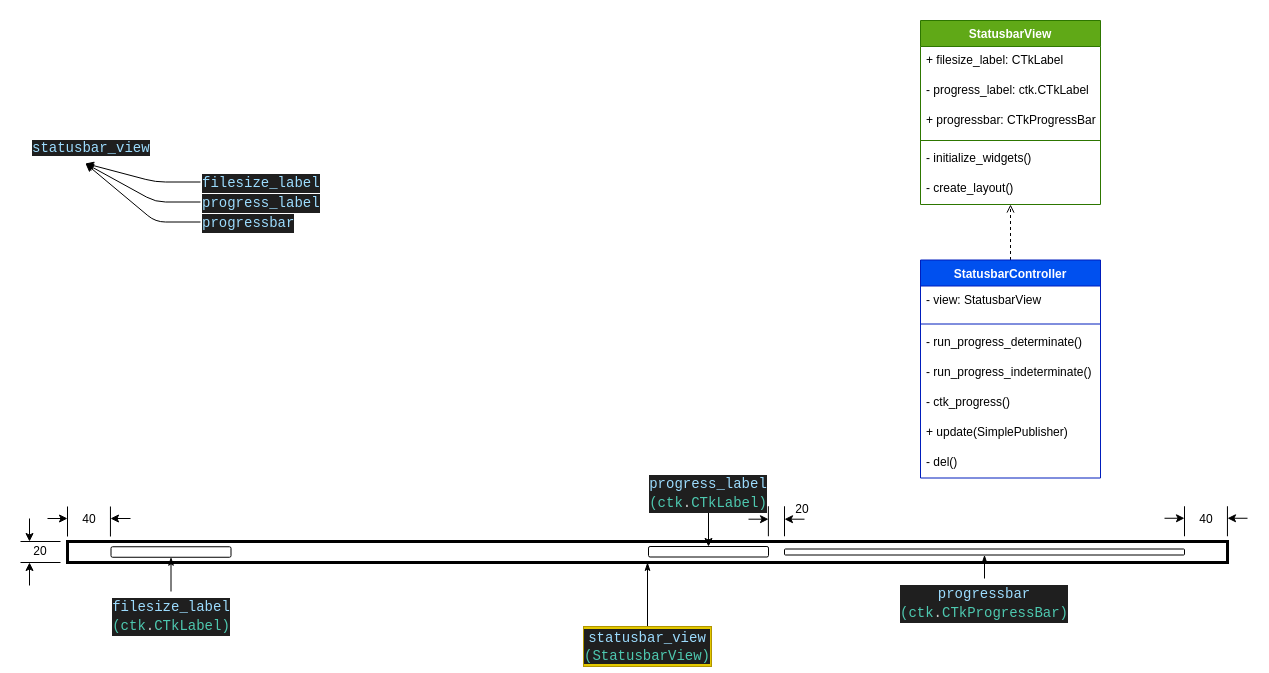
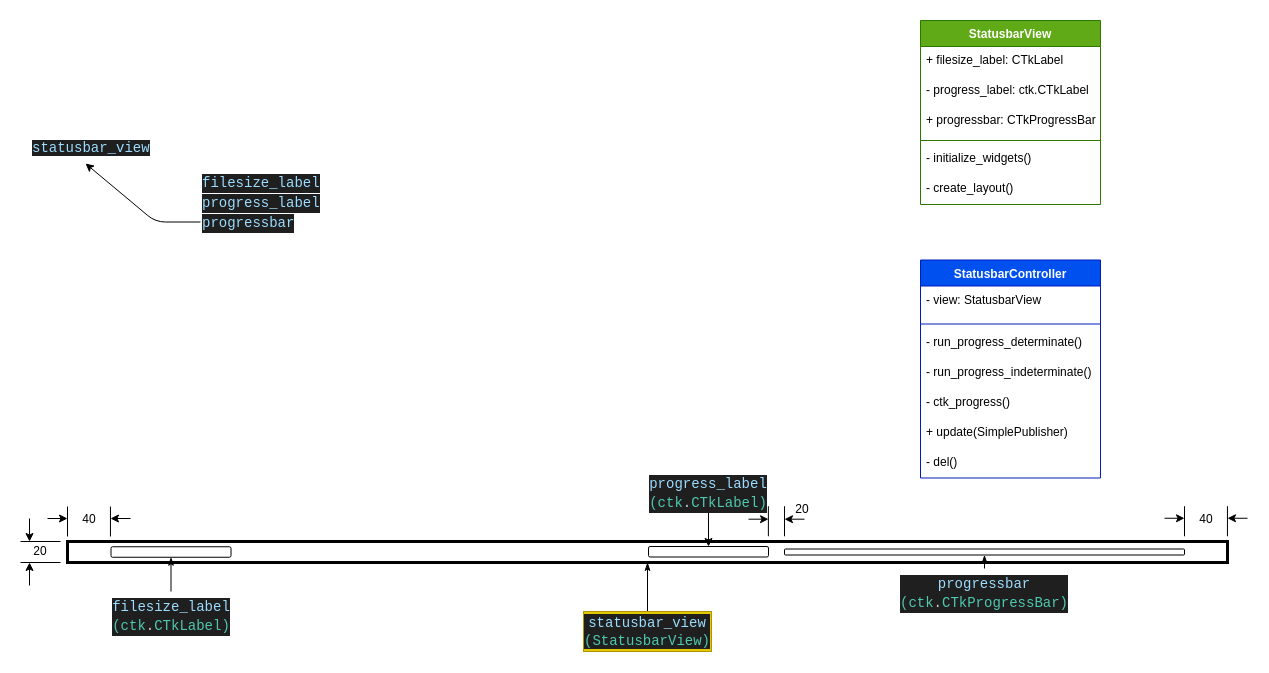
- <mxCell id="51" style="edgeStyle=none;html=1;entryX=0.5;entryY=1;entryDx=0;entryDy=0;" parent="1" source="52" target="50" edge="1"><mxGeometry relative="1" as="geometry"><Array as="points"><mxPoint x="155" y="181.5" /></Array></mxGeometry></mxCell>
- <mxCell id="53" style="edgeStyle=none;html=1;entryX=0.5;entryY=1;entryDx=0;entryDy=0;" parent="1" source="54" target="50" edge="1"><mxGeometry relative="1" as="geometry"><Array as="points"><mxPoint x="155" y="201.5" /></Array></mxGeometry></mxCell>
- <mxCell id="41" style="edgeStyle=none;html=1;endArrow=open;endFill=0;dashed=1;" parent="1" source="42" target="34" edge="1"><mxGeometry relative="1" as="geometry" /></mxCell>
- <mxCell id="10" value="&lt;div style=&quot;background-color: rgb(31, 31, 31); font-family: Consolas, &amp;quot;Courier New&amp;quot;, monospace; font-weight: normal; font-size: 14px; line-height: 19px;&quot;&gt;&lt;div style=&quot;color: rgb(204, 204, 204);&quot;&gt;&lt;span style=&quot;color: #9cdcfe;&quot;&gt;progressbar&lt;/span&gt;&lt;/div&gt;&lt;div style=&quot;&quot;&gt;&lt;span style=&quot;color: rgb(78, 201, 176);&quot;&gt;(ctk&lt;/span&gt;&lt;span style=&quot;color: rgb(204, 204, 204);&quot;&gt;.&lt;/span&gt;&lt;span style=&quot;color: rgb(78, 201, 176);&quot;&gt;CTkProgressBar)&lt;/span&gt;&lt;/div&gt;&lt;/div&gt;" style="text;whiteSpace=wrap;html=1;align=center;" parent="1" vertex="1"><mxGeometry x="904" y="578" width="160" height="40" as="geometry" /></mxCell>
+ <mxCell id="10" value="&lt;div style=&quot;background-color: rgb(31, 31, 31); font-family: Consolas, &amp;quot;Courier New&amp;quot;, monospace; font-weight: normal; font-size: 14px; line-height: 19px;&quot;&gt;&lt;div style=&quot;color: rgb(204, 204, 204);&quot;&gt;&lt;span style=&quot;color: #9cdcfe;&quot;&gt;progressbar&lt;/span&gt;&lt;/div&gt;&lt;div style=&quot;&quot;&gt;&lt;span style=&quot;color: rgb(78, 201, 176);&quot;&gt;(ctk&lt;/span&gt;&lt;span style=&quot;color: rgb(204, 204, 204);&quot;&gt;.&lt;/span&gt;&lt;span style=&quot;color: rgb(78, 201, 176);&quot;&gt;CTkProgressBar)&lt;/span&gt;&lt;/div&gt;&lt;/div&gt;" style="text;whiteSpace=wrap;html=1;align=center;" parent="1" vertex="1"><mxGeometry x="904" y="568" width="160" height="40" as="geometry" /></mxCell>
- <mxCell id="6" value="&lt;div style=&quot;color: rgb(204, 204, 204); background-color: rgb(31, 31, 31); font-family: Consolas, &amp;quot;Courier New&amp;quot;, monospace; font-size: 14px; line-height: 19px;&quot;&gt;&lt;span style=&quot;color: #9cdcfe;&quot;&gt;statusbar_view&lt;/span&gt;&lt;/div&gt;&lt;span style=&quot;color: rgb(78, 201, 176); font-family: Consolas, &amp;quot;Courier New&amp;quot;, monospace; font-size: 14px; background-color: rgb(31, 31, 31);&quot;&gt;(&lt;/span&gt;&lt;span style=&quot;color: rgb(78, 201, 176); background-color: rgb(31, 31, 31); font-family: Consolas, &amp;quot;Courier New&amp;quot;, monospace; font-size: 14px;&quot;&gt;StatusbarView)&lt;/span&gt;&lt;span style=&quot;color: rgb(78, 201, 176); font-family: Consolas, &amp;quot;Courier New&amp;quot;, monospace; font-size: 14px; background-color: rgb(31, 31, 31);&quot;&gt;&lt;br&gt;&lt;/span&gt;" style="text;html=1;strokeColor=#B09500;fillColor=#e3c800;align=center;verticalAlign=middle;whiteSpace=wrap;rounded=0;fontColor=#000000;" parent="1" vertex="1"><mxGeometry x="583.01" y="626" width="127.99" height="40" as="geometry" /></mxCell>
+ <mxCell id="6" value="&lt;div style=&quot;color: rgb(204, 204, 204); background-color: rgb(31, 31, 31); font-family: Consolas, &amp;quot;Courier New&amp;quot;, monospace; font-size: 14px; line-height: 19px;&quot;&gt;&lt;span style=&quot;color: #9cdcfe;&quot;&gt;statusbar_view&lt;/span&gt;&lt;/div&gt;&lt;span style=&quot;color: rgb(78, 201, 176); font-family: Consolas, &amp;quot;Courier New&amp;quot;, monospace; font-size: 14px; background-color: rgb(31, 31, 31);&quot;&gt;(&lt;/span&gt;&lt;span style=&quot;color: rgb(78, 201, 176); background-color: rgb(31, 31, 31); font-family: Consolas, &amp;quot;Courier New&amp;quot;, monospace; font-size: 14px;&quot;&gt;StatusbarView)&lt;/span&gt;&lt;span style=&quot;color: rgb(78, 201, 176); font-family: Consolas, &amp;quot;Courier New&amp;quot;, monospace; font-size: 14px; background-color: rgb(31, 31, 31);&quot;&gt;&lt;br&gt;&lt;/span&gt;" style="text;html=1;strokeColor=#B09500;fillColor=#e3c800;align=center;verticalAlign=middle;whiteSpace=wrap;rounded=0;fontColor=#000000;" parent="1" vertex="1"><mxGeometry x="583.01" y="611" width="127.99" height="40" as="geometry" /></mxCell>
